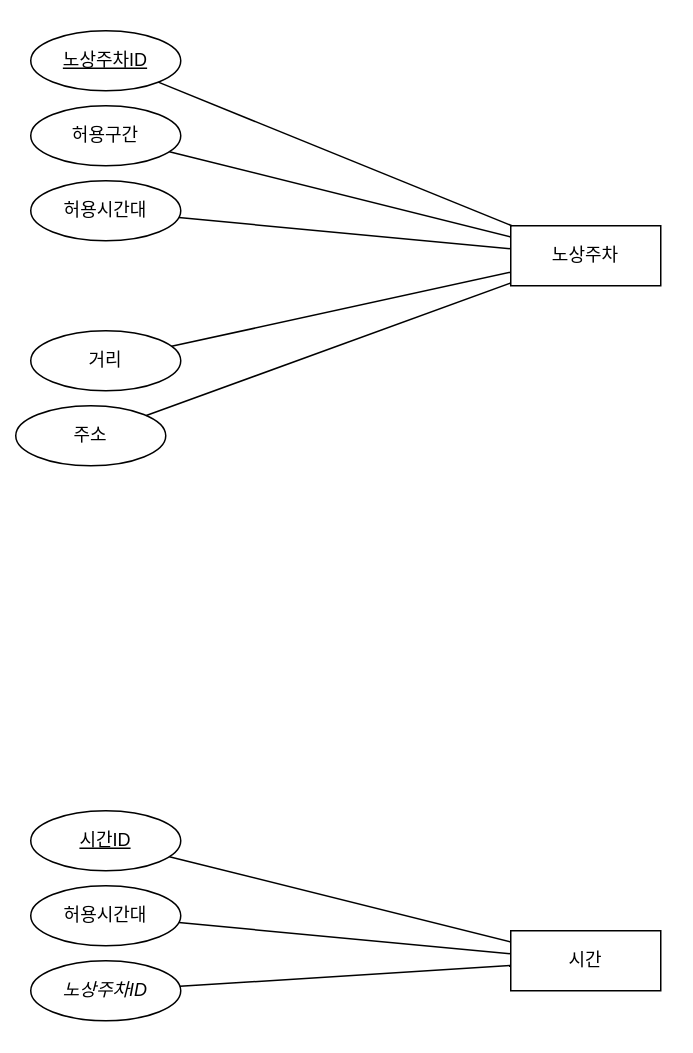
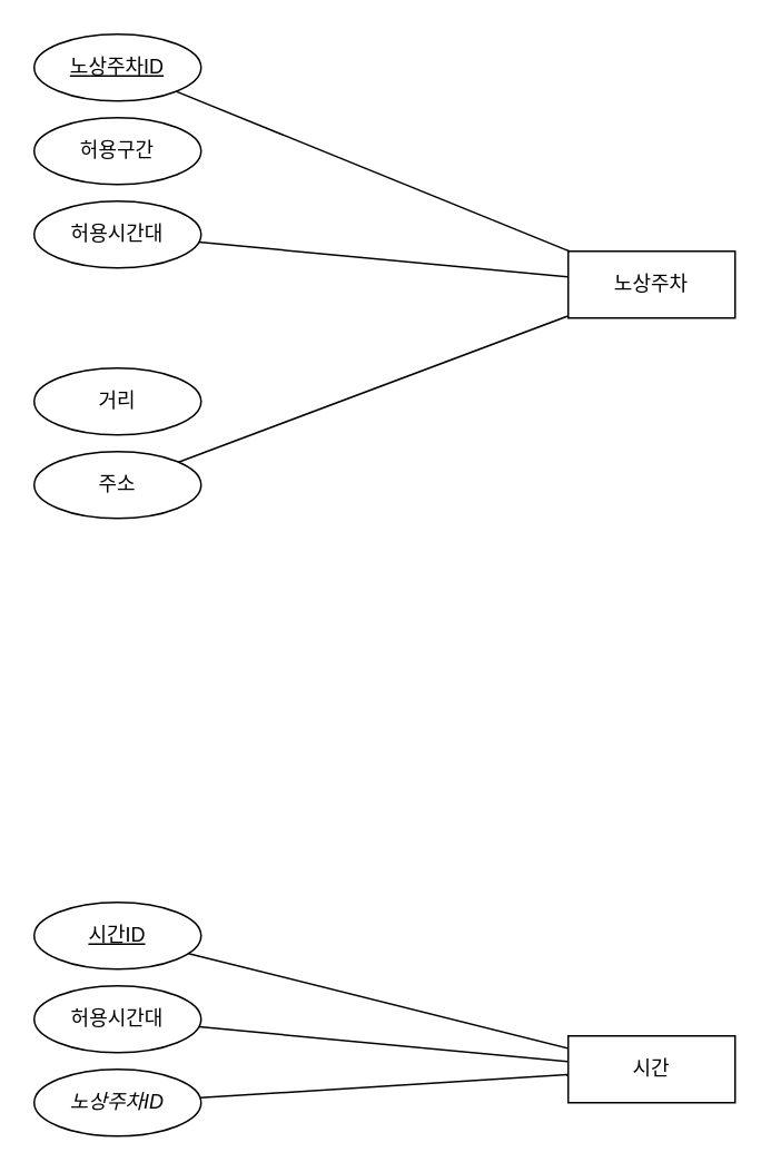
- <mxCell id="10" value="" style="endArrow=none;html=1;rounded=0;" edge="1" parent="1" source="7" target="4"><mxGeometry relative="1" as="geometry"><mxPoint x="140" y="310" as="sourcePoint" /><mxPoint x="140" y="360" as="targetPoint" /></mxGeometry></mxCell>
- <mxCell id="12" value="" style="endArrow=none;html=1;rounded=0;" edge="1" parent="1" source="7" target="5"><mxGeometry relative="1" as="geometry"><mxPoint x="160" y="330" as="sourcePoint" /><mxPoint x="160" y="380" as="targetPoint" /></mxGeometry></mxCell>
- <mxCell id="6" value="주소" style="ellipse;whiteSpace=wrap;html=1;align=center;fontStyle=0;" vertex="1" parent="1"><mxGeometry x="10" y="270" width="100" height="40" as="geometry" /></mxCell>
+ <mxCell id="6" value="주소" style="ellipse;whiteSpace=wrap;html=1;align=center;fontStyle=0;" vertex="1" parent="1"><mxGeometry x="20" y="270" width="100" height="40" as="geometry" /></mxCell>
